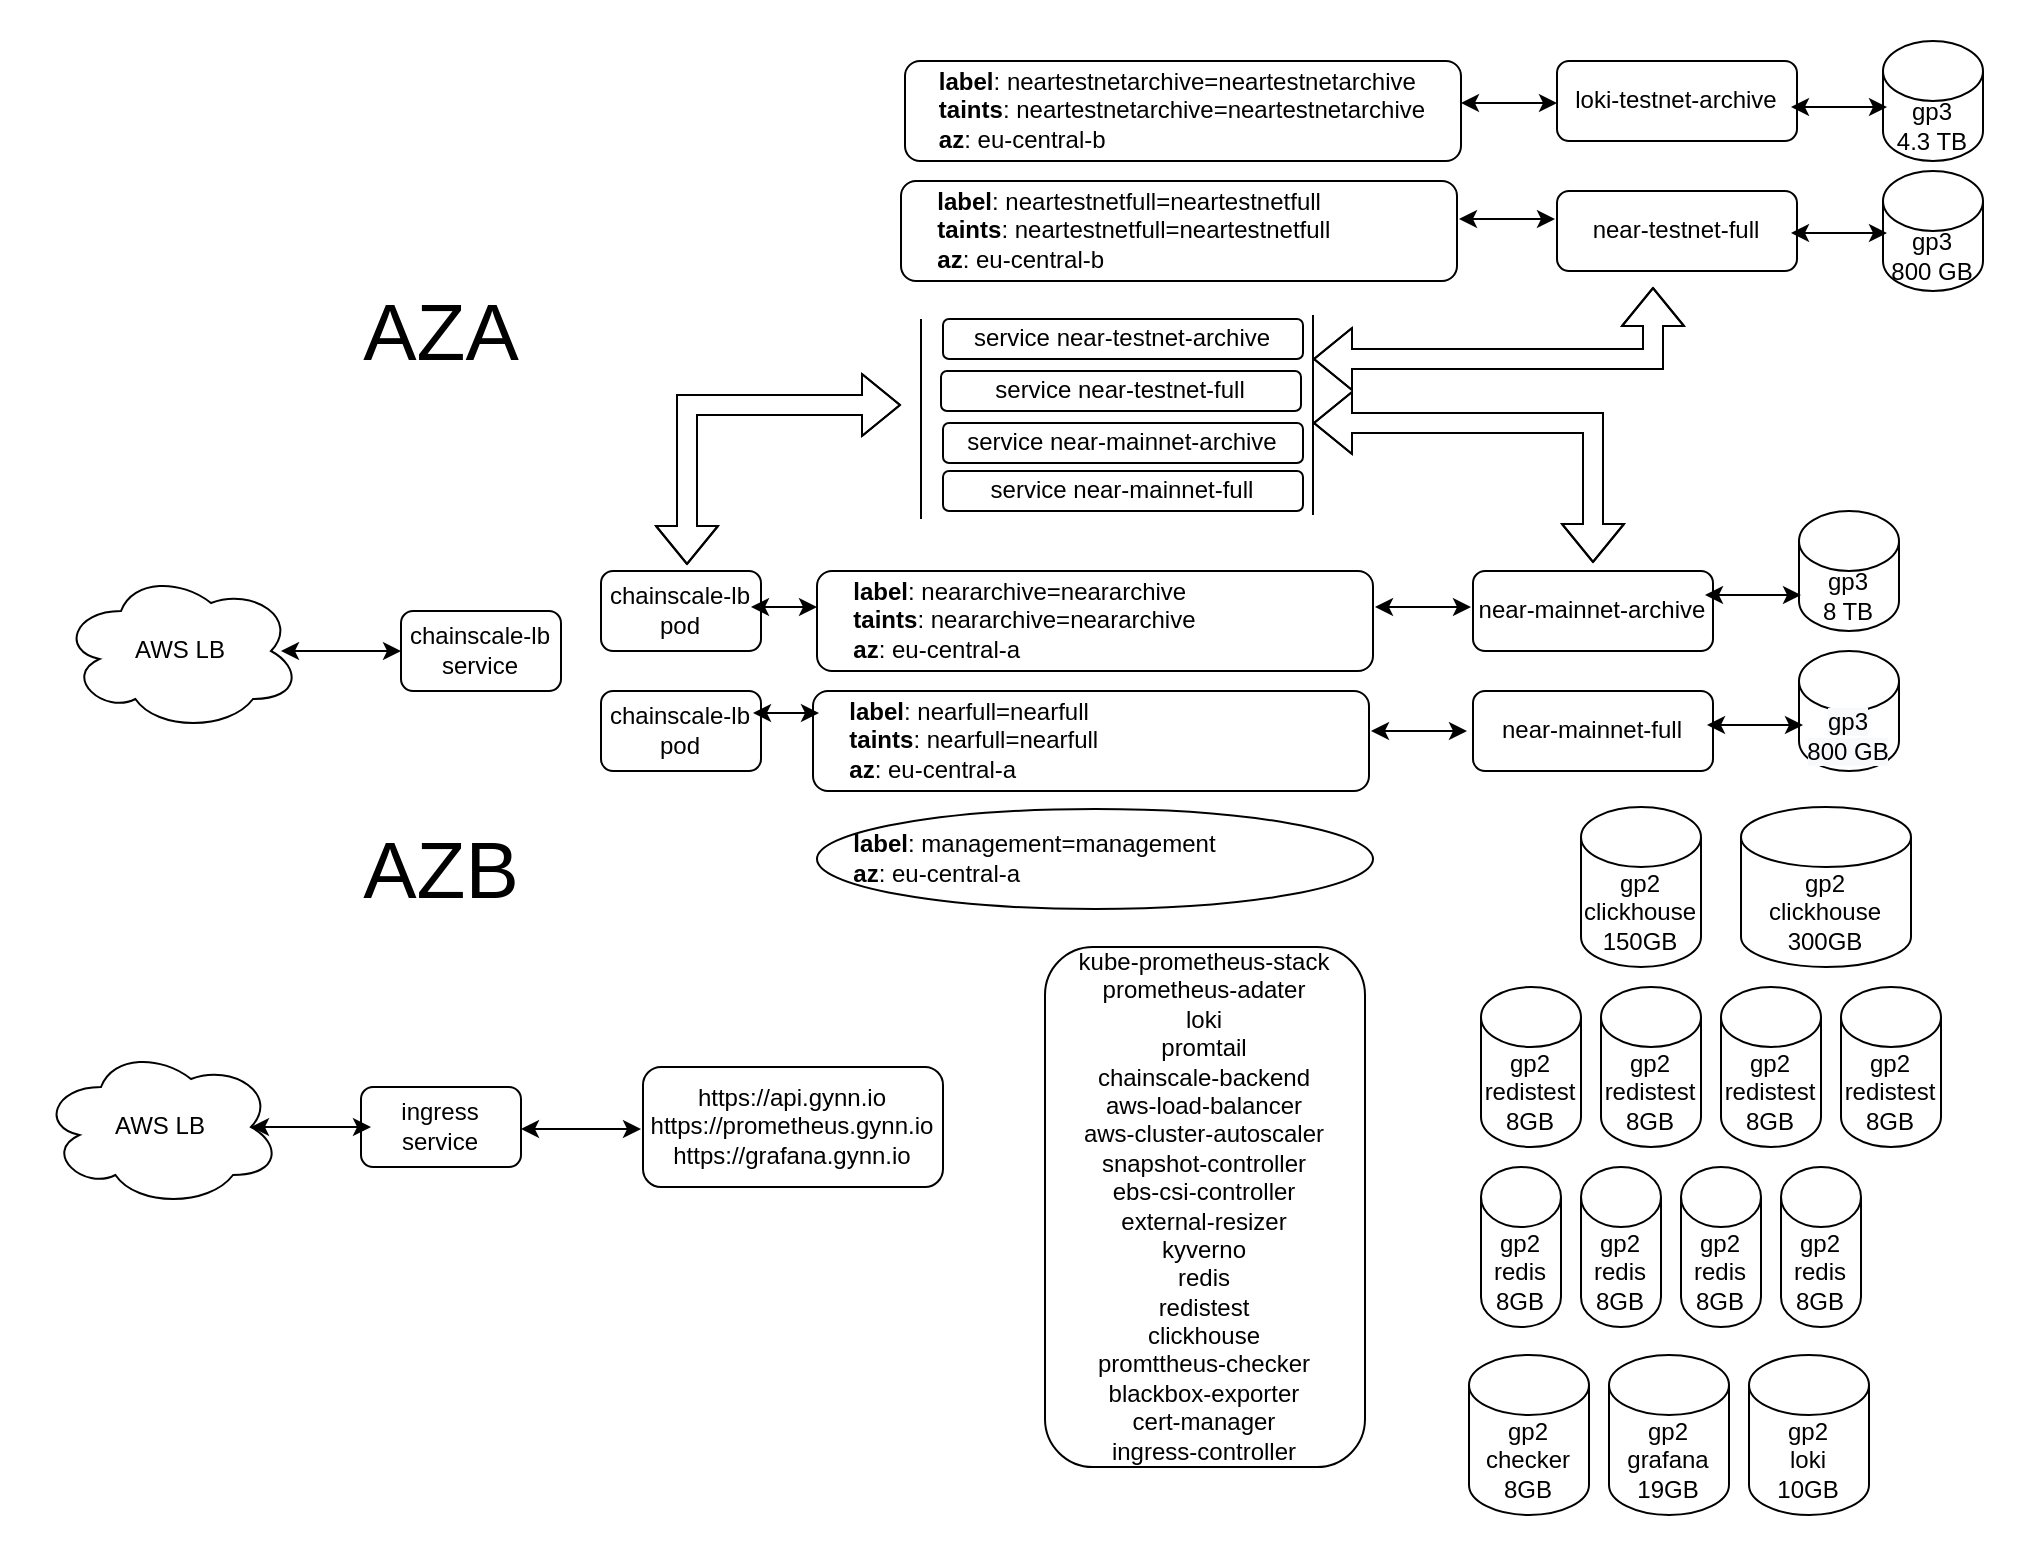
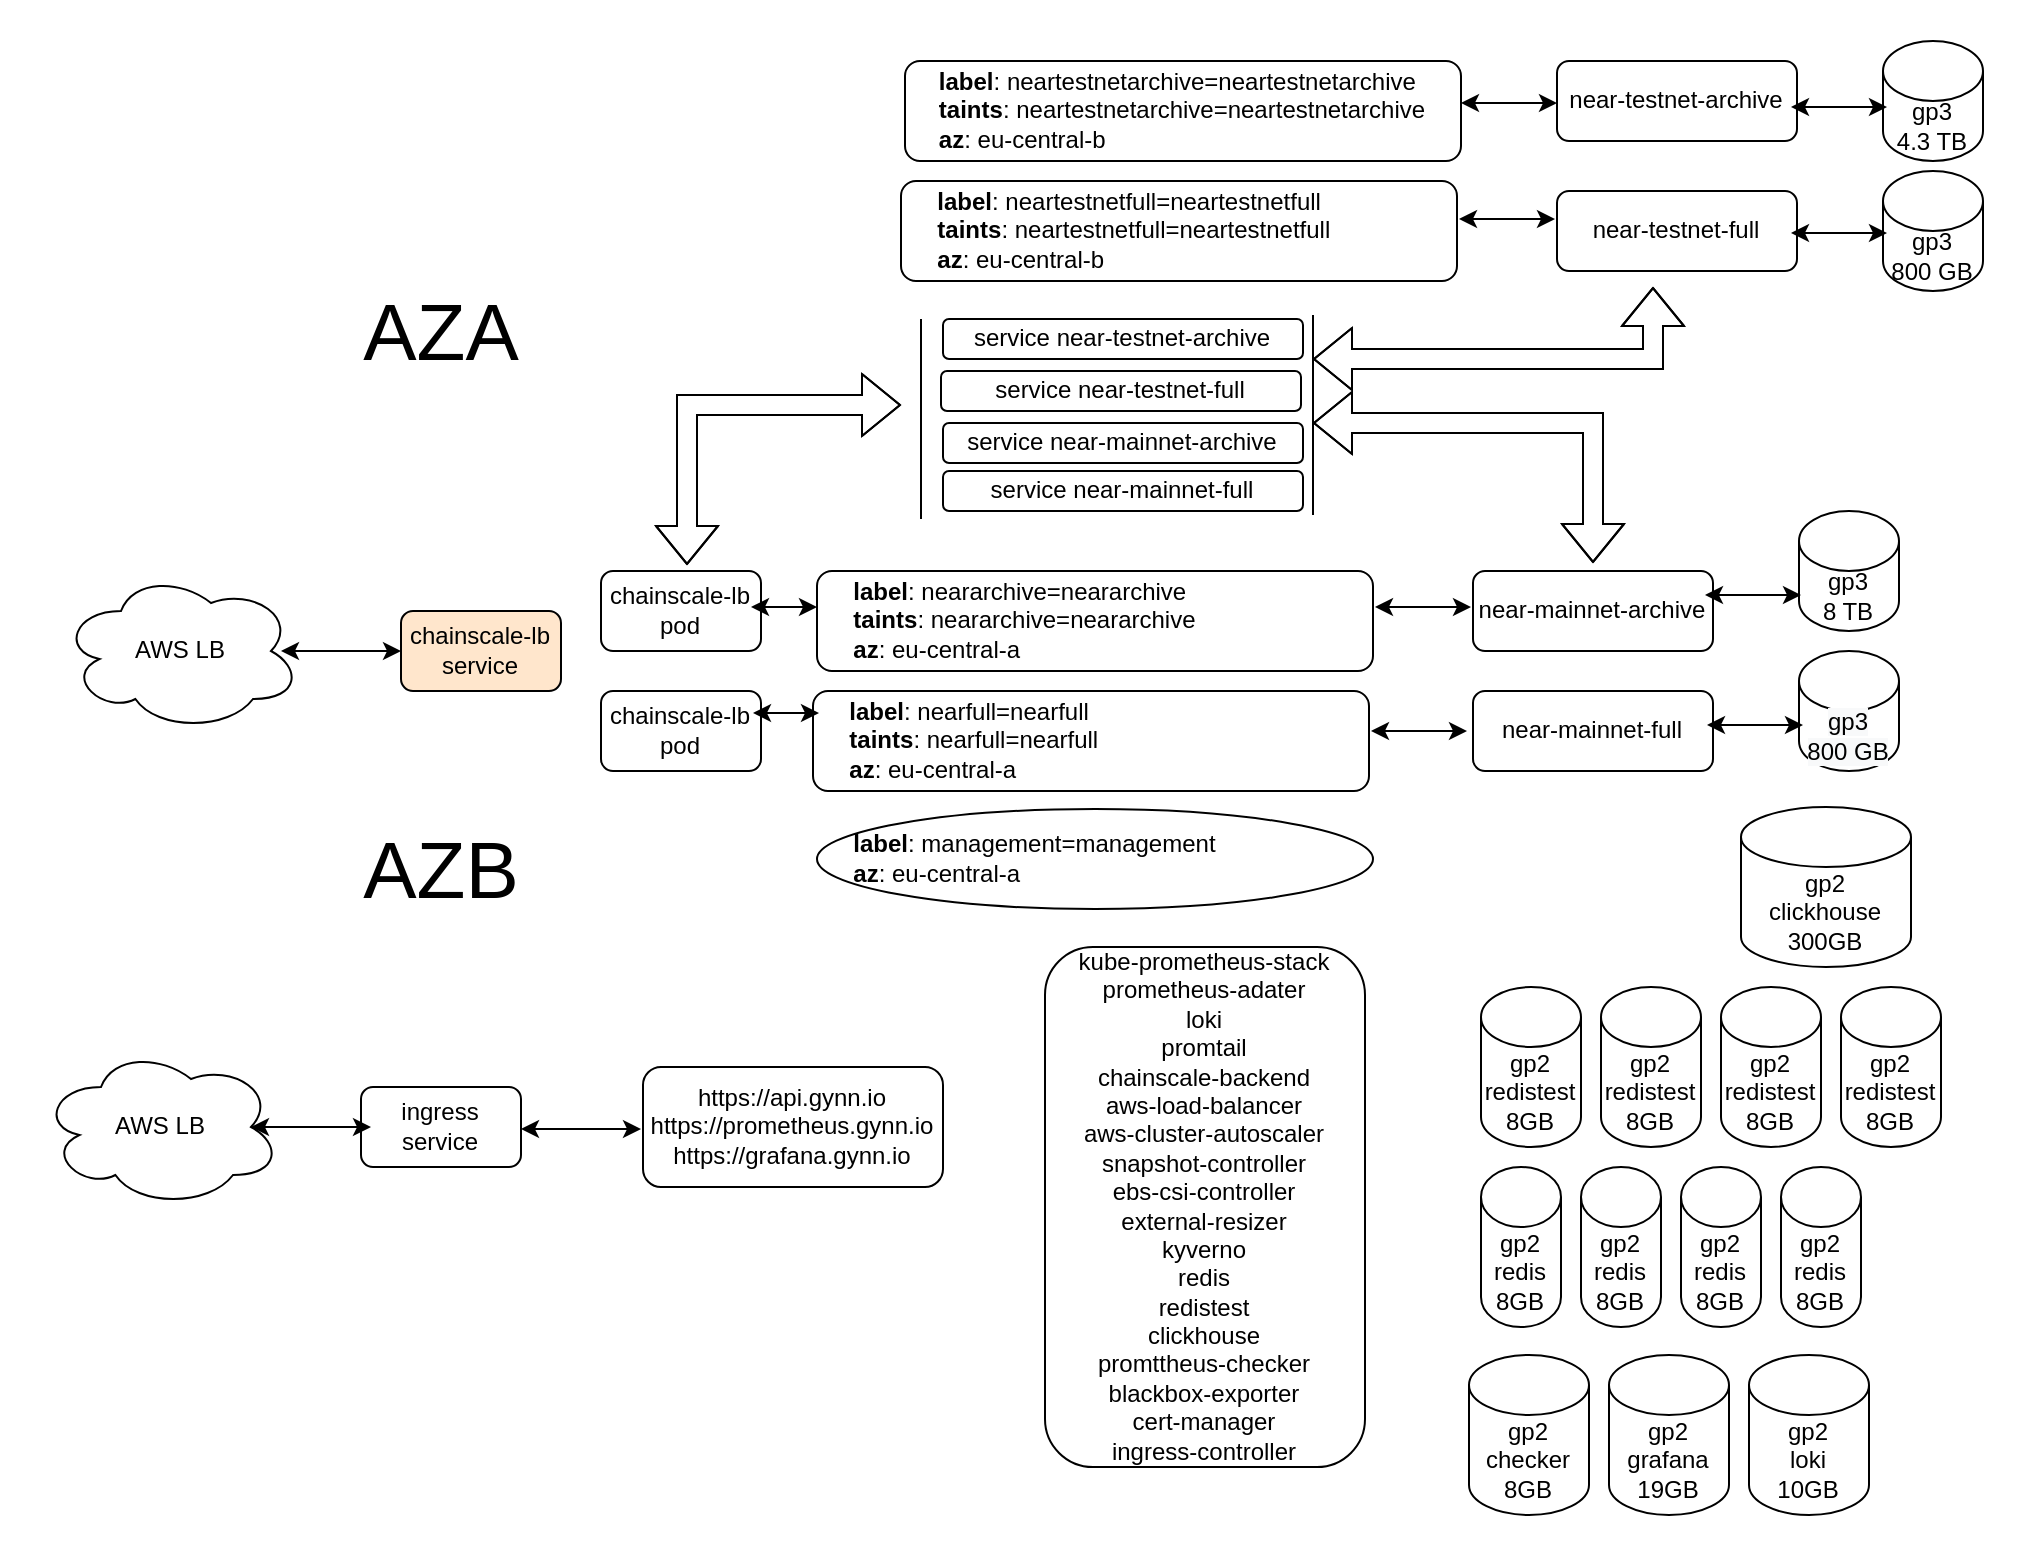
- <mxCell id="6" value="loki-testnet-archive" style="rounded=1;whiteSpace=wrap;html=1;" vertex="1" parent="1"><mxGeometry x="778" y="30" width="120" height="40" as="geometry" /></mxCell>
+ <mxCell id="6" value="near-testnet-archive" style="rounded=1;whiteSpace=wrap;html=1;" vertex="1" parent="1"><mxGeometry x="778" y="30" width="120" height="40" as="geometry" /></mxCell>
- <mxCell id="42" value="chainscale-lb&lt;br&gt;service" style="rounded=1;whiteSpace=wrap;html=1;" vertex="1" parent="1"><mxGeometry x="200" y="305" width="80" height="40" as="geometry" /></mxCell>
+ <mxCell id="42" value="chainscale-lb&lt;br&gt;service" style="rounded=1;whiteSpace=wrap;html=1;fillColor=#ffe6cc;" vertex="1" parent="1"><mxGeometry x="200" y="305" width="80" height="40" as="geometry" /></mxCell>
- <mxCell id="31" value="gp2&lt;br&gt;clickhouse&lt;br&gt;150GB" style="shape=cylinder3;whiteSpace=wrap;html=1;boundedLbl=1;backgroundOutline=1;size=15;" vertex="1" parent="1"><mxGeometry x="790" y="403" width="60" height="80" as="geometry" /></mxCell>
